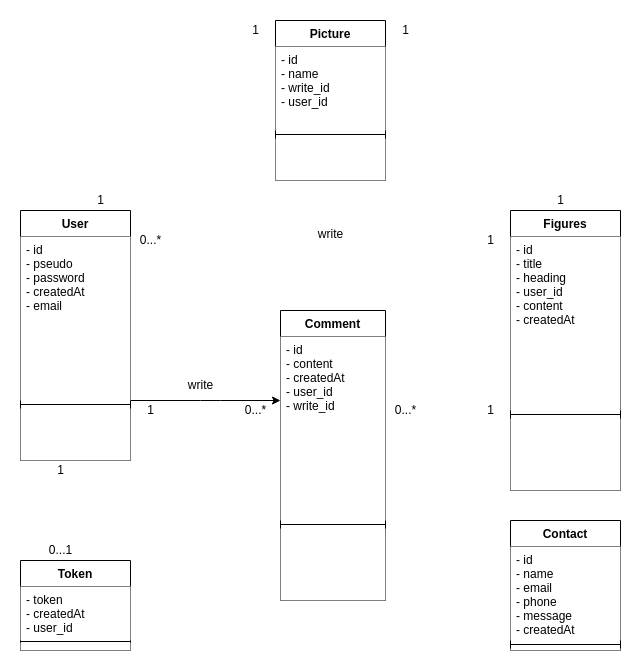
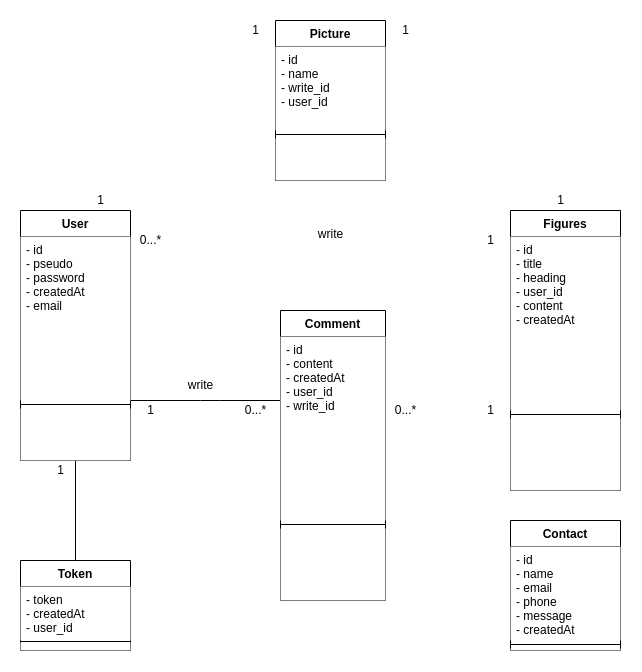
- <mxCell id="2" value="" style="endArrow=classic;html=1;strokeWidth=1;edgeStyle=orthogonalEdgeStyle;" parent="1" source="25" target="10" edge="1"><mxGeometry width="50" height="50" relative="1" as="geometry"><mxPoint x="200" y="340" as="sourcePoint" /><mxPoint x="470" y="410" as="targetPoint" /><Array as="points"><mxPoint x="210" y="400" /><mxPoint x="210" y="400" /></Array></mxGeometry></mxCell>
+ <mxCell id="2" value="" style="endArrow=none;html=1;strokeWidth=1;edgeStyle=orthogonalEdgeStyle;" parent="1" source="25" target="10" edge="1"><mxGeometry width="50" height="50" relative="1" as="geometry"><mxPoint x="200" y="340" as="sourcePoint" /><mxPoint x="470" y="410" as="targetPoint" /><Array as="points"><mxPoint x="210" y="400" /><mxPoint x="210" y="400" /></Array></mxGeometry></mxCell>
+ <mxCell id="14" value="" style="endArrow=none;html=1;strokeWidth=1;edgeStyle=orthogonalEdgeStyle;" parent="1" source="29" target="25" edge="1"><mxGeometry width="50" height="50" relative="1" as="geometry"><mxPoint x="140" y="535" as="sourcePoint" /><mxPoint x="285" y="535" as="targetPoint" /><Array as="points" /></mxGeometry></mxCell>
- <mxCell id="15" value="0...1" style="text;html=1;align=center;verticalAlign=middle;resizable=0;points=[];autosize=1;" parent="1" vertex="1"><mxGeometry x="40" y="540" width="40" height="20" as="geometry" /></mxCell>
